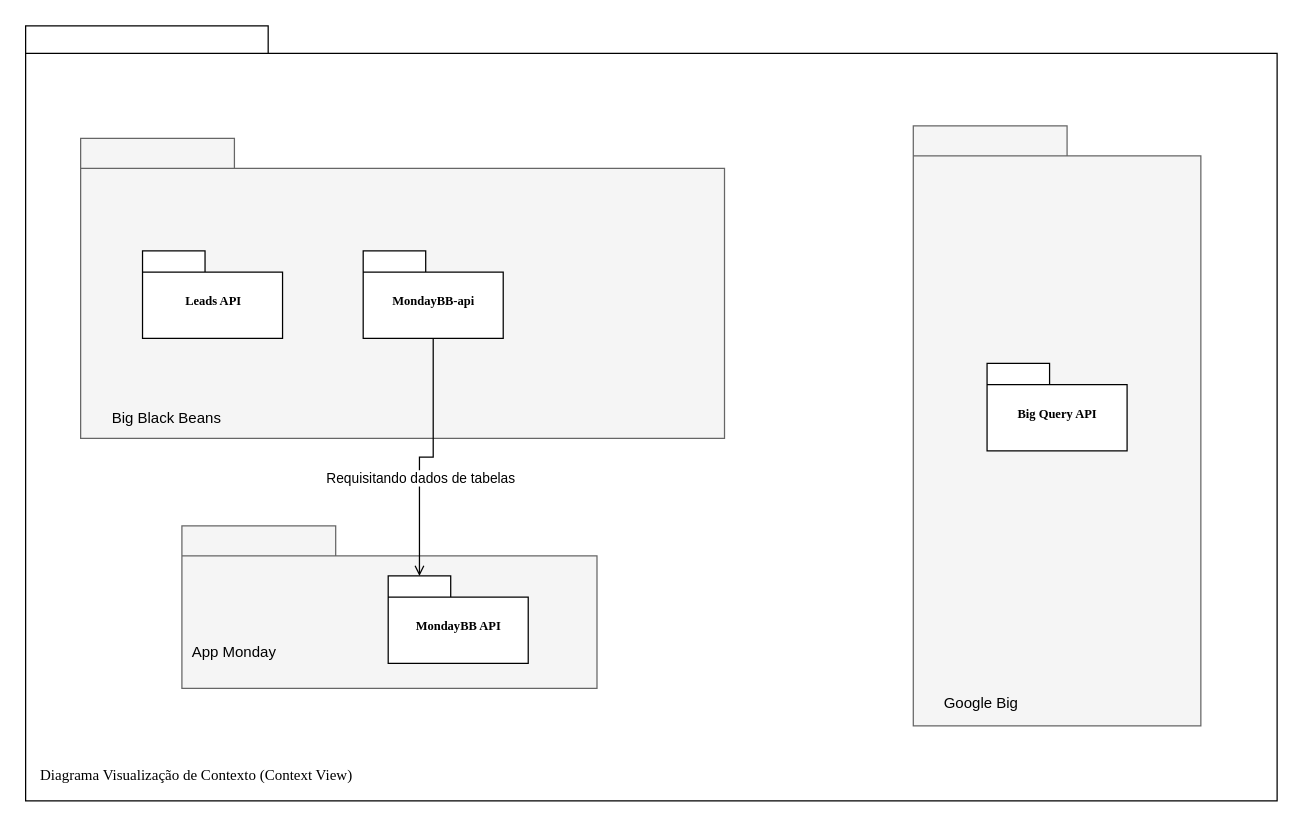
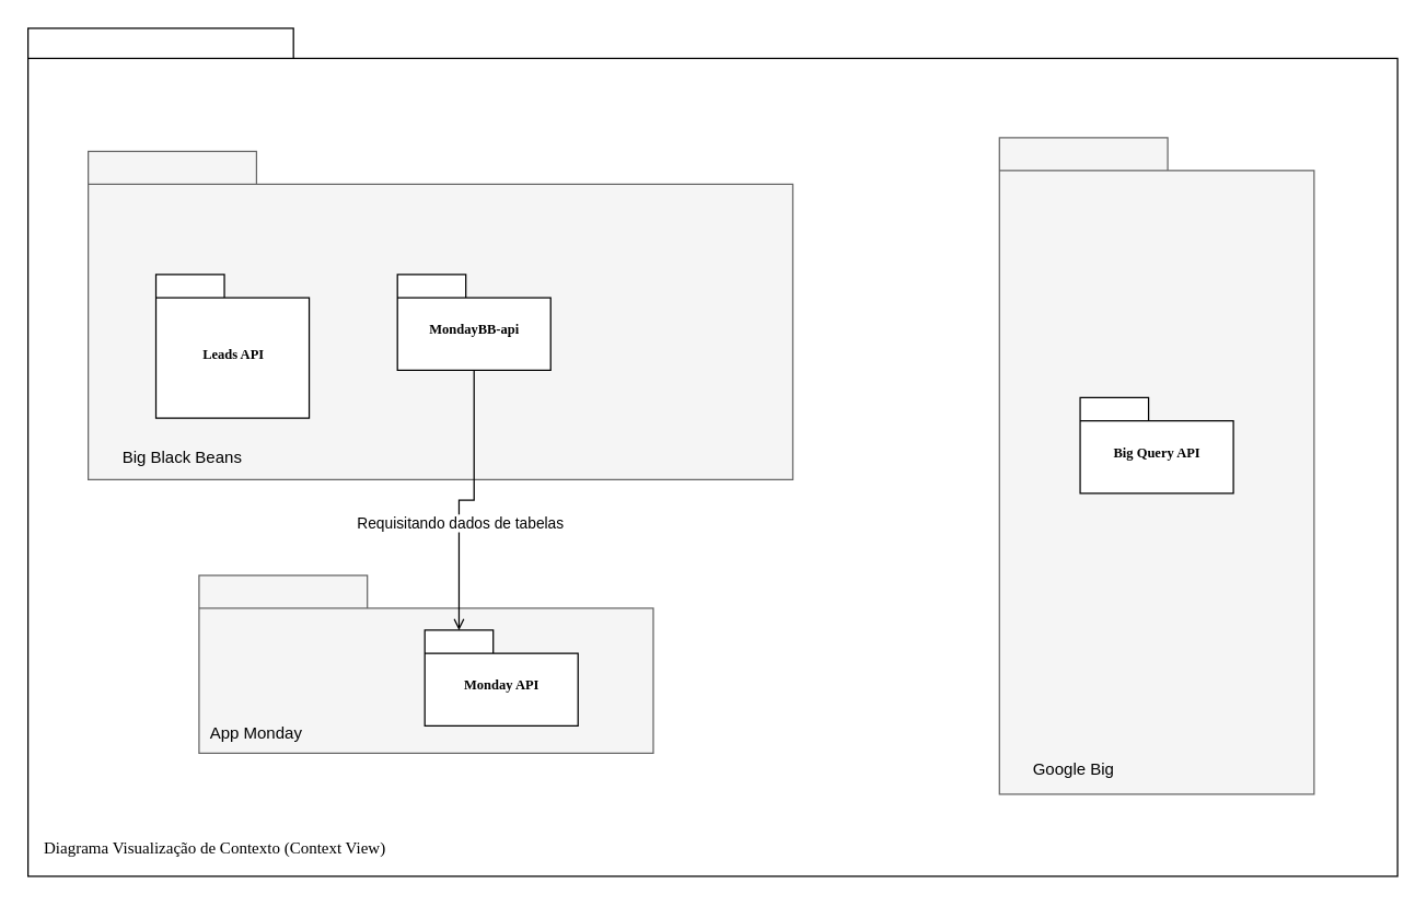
- <mxCell id="6" value="Leads API" style="shape=folder;fontStyle=1;spacingTop=10;tabWidth=50;tabHeight=17;tabPosition=left;html=1;rounded=0;shadow=0;comic=0;labelBackgroundColor=none;strokeColor=#000000;strokeWidth=1;fillColor=#ffffff;fontFamily=Verdana;fontSize=10;fontColor=#000000;align=center;" parent="4" vertex="1"><mxGeometry x="49.5" y="90" width="112" height="70" as="geometry" /></mxCell>
+ <mxCell id="6" value="Leads API" style="shape=folder;fontStyle=1;spacingTop=10;tabWidth=50;tabHeight=17;tabPosition=left;html=1;rounded=0;shadow=0;comic=0;labelBackgroundColor=none;strokeColor=#000000;strokeWidth=1;fillColor=#ffffff;fontFamily=Verdana;fontSize=10;fontColor=#000000;align=center;" parent="4" vertex="1"><mxGeometry x="49.5" y="90" width="112" height="105" as="geometry" /></mxCell>
- <mxCell id="15" value="MondayBB API" style="shape=folder;fontStyle=1;spacingTop=10;tabWidth=50;tabHeight=17;tabPosition=left;html=1;rounded=0;shadow=0;comic=0;labelBackgroundColor=none;strokeWidth=1;fontFamily=Verdana;fontSize=10;align=center;" parent="13" vertex="1"><mxGeometry x="165" y="40" width="112" height="70" as="geometry" /></mxCell>
+ <mxCell id="15" value="Monday API" style="shape=folder;fontStyle=1;spacingTop=10;tabWidth=50;tabHeight=17;tabPosition=left;html=1;rounded=0;shadow=0;comic=0;labelBackgroundColor=none;strokeWidth=1;fontFamily=Verdana;fontSize=10;align=center;" parent="13" vertex="1"><mxGeometry x="165" y="40" width="112" height="70" as="geometry" /></mxCell>
- <mxCell id="16" value="App&amp;nbsp;Monday" style="text;html=1;strokeColor=none;fillColor=none;align=center;verticalAlign=middle;whiteSpace=wrap;rounded=0;" vertex="1" parent="13"><mxGeometry x="2" y="91" width="80" height="20" as="geometry" /></mxCell>
+ <mxCell id="16" value="App&amp;nbsp;Monday" style="text;html=1;strokeColor=none;fillColor=none;align=center;verticalAlign=middle;whiteSpace=wrap;rounded=0;" vertex="1" parent="13"><mxGeometry x="2" y="106" width="80" height="20" as="geometry" /></mxCell>
